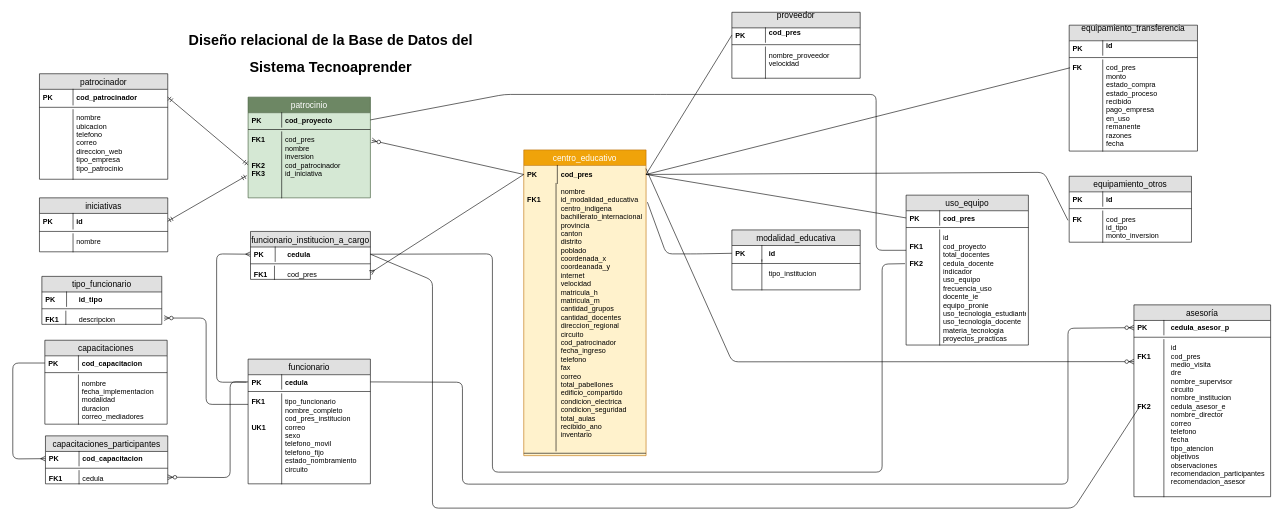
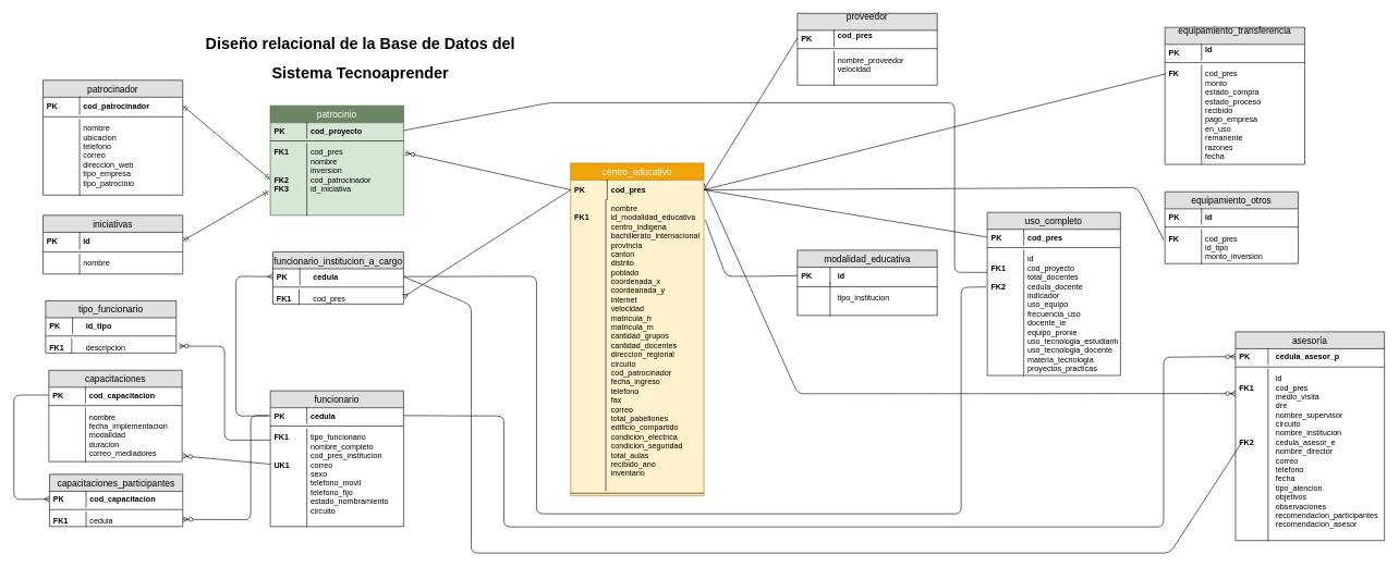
- <mxCell id="89" value="uso_equipo" style="swimlane;fontStyle=0;childLayout=stackLayout;horizontal=1;startSize=26;fillColor=#e0e0e0;horizontalStack=0;resizeParent=1;resizeParentMax=0;resizeLast=0;collapsible=1;marginBottom=0;swimlaneFillColor=#ffffff;align=center;fontSize=14;" parent="1" vertex="1"><mxGeometry x="1510" y="325" width="204" height="250" as="geometry" /></mxCell>
+ <mxCell id="89" value="uso_completo" style="swimlane;fontStyle=0;childLayout=stackLayout;horizontal=1;startSize=26;fillColor=#e0e0e0;horizontalStack=0;resizeParent=1;resizeParentMax=0;resizeLast=0;collapsible=1;marginBottom=0;swimlaneFillColor=#ffffff;align=center;fontSize=14;" parent="1" vertex="1"><mxGeometry x="1510" y="325" width="204" height="250" as="geometry" /></mxCell>
+ <mxCell id="50" value="" style="endArrow=ERzeroToMany;html=1;entryX=1.004;entryY=0.892;entryDx=0;entryDy=0;entryPerimeter=0;exitX=0.001;exitY=0.363;exitDx=0;exitDy=0;exitPerimeter=0;endFill=1;" parent="1" source="6" target="40" edge="1"><mxGeometry width="50" height="50" relative="1" as="geometry"><mxPoint x="-27.5" y="874" as="sourcePoint" /><mxPoint x="22.5" y="824" as="targetPoint" /></mxGeometry></mxCell>
